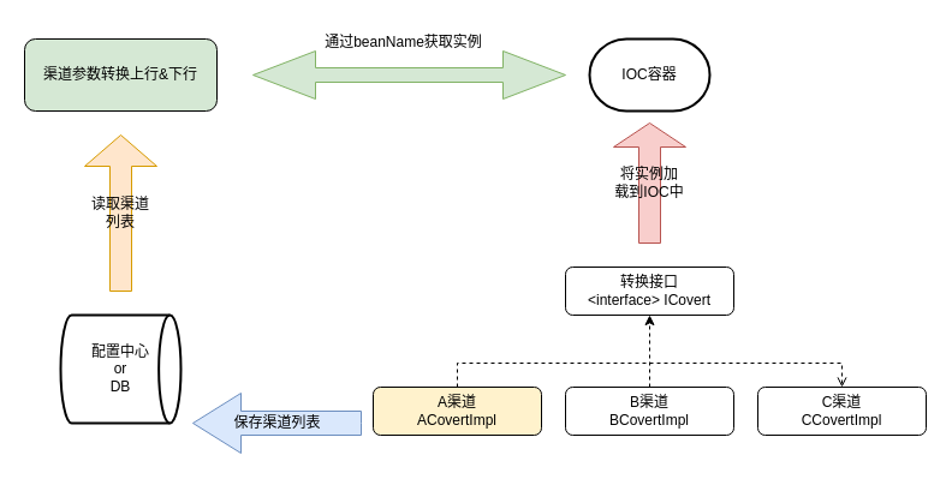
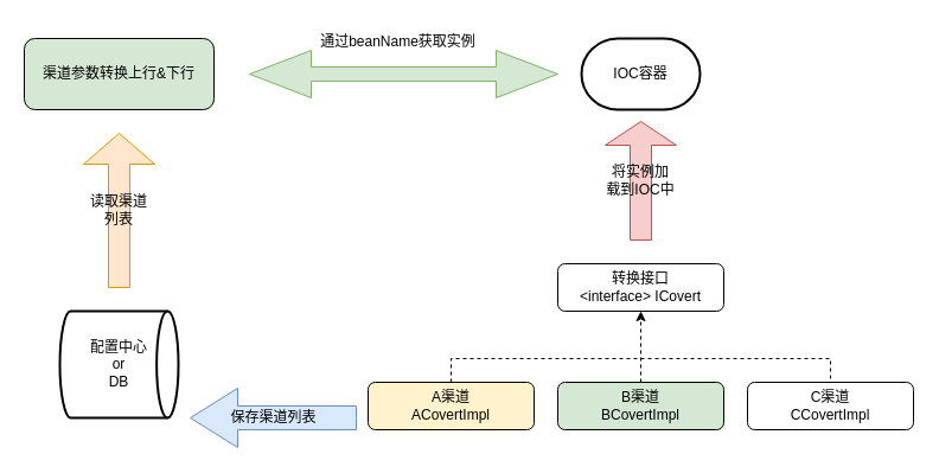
- <mxCell id="4" style="edgeStyle=orthogonalEdgeStyle;rounded=0;orthogonalLoop=1;jettySize=auto;html=1;exitX=0.5;exitY=0;exitDx=0;exitDy=0;entryX=0.5;entryY=0;entryDx=0;entryDy=0;endArrow=open;endFill=0;dashed=1;" edge="1" parent="1" source="5" target="8"><mxGeometry relative="1" as="geometry" /></mxCell>
+ <mxCell id="4" style="edgeStyle=orthogonalEdgeStyle;rounded=0;orthogonalLoop=1;jettySize=auto;html=1;exitX=0.5;exitY=0;exitDx=0;exitDy=0;entryX=0.5;entryY=0;entryDx=0;entryDy=0;endArrow=none;endFill=0;dashed=1;" edge="1" parent="1" source="5" target="8"><mxGeometry relative="1" as="geometry" /></mxCell>
- <mxCell id="7" value="B渠道&lt;div&gt;BCovertImpl&lt;/div&gt;" style="rounded=1;whiteSpace=wrap;html=1;" vertex="1" parent="1"><mxGeometry x="470" y="322" width="140" height="40" as="geometry" /></mxCell>
+ <mxCell id="7" value="B渠道&lt;div&gt;BCovertImpl&lt;/div&gt;" style="rounded=1;whiteSpace=wrap;html=1;fillColor=#d5e8d4;" vertex="1" parent="1"><mxGeometry x="470" y="322" width="140" height="40" as="geometry" /></mxCell>
